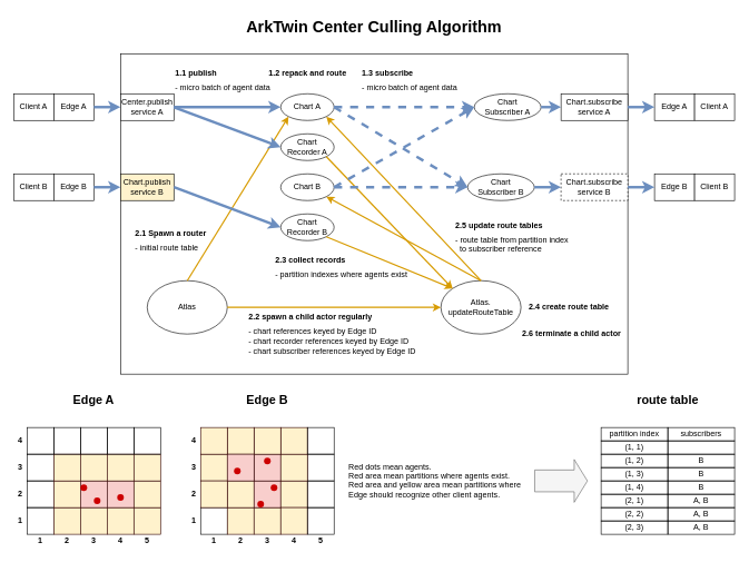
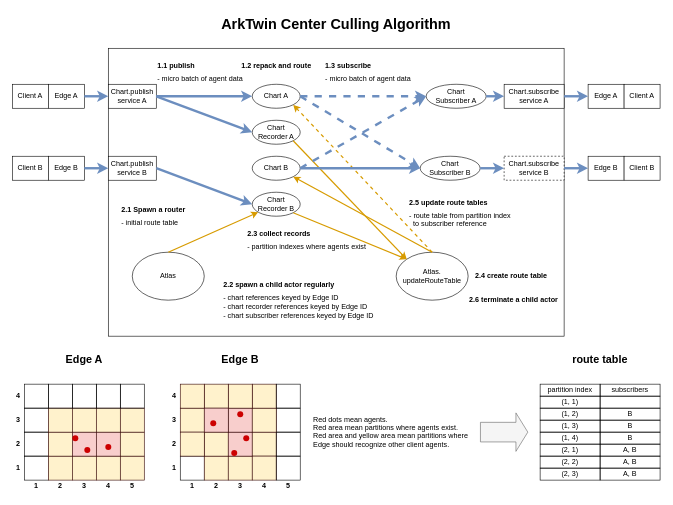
- <mxCell id="5" value="Center.publish&lt;div&gt;service A&lt;/div&gt;" style="rounded=0;whiteSpace=wrap;html=1;" parent="1" vertex="1"><mxGeometry x="180" y="140" width="80" height="40" as="geometry" /></mxCell>
+ <mxCell id="5" value="Chart.publish&lt;div&gt;service A&lt;/div&gt;" style="rounded=0;whiteSpace=wrap;html=1;" parent="1" vertex="1"><mxGeometry x="180" y="140" width="80" height="40" as="geometry" /></mxCell>
- <mxCell id="14" value="&lt;div&gt;Chart.publish&lt;/div&gt;&lt;div&gt;service B&lt;/div&gt;" style="rounded=0;whiteSpace=wrap;html=1;fillColor=#fff2cc;" parent="1" vertex="1"><mxGeometry x="180" y="260" width="80" height="40" as="geometry" /></mxCell>
+ <mxCell id="14" value="&lt;div&gt;Chart.publish&lt;/div&gt;&lt;div&gt;service B&lt;/div&gt;" style="rounded=0;whiteSpace=wrap;html=1;" parent="1" vertex="1"><mxGeometry x="180" y="260" width="80" height="40" as="geometry" /></mxCell>
- <mxCell id="45" value="" style="endArrow=classic;html=1;rounded=0;exitX=1;exitY=0.5;exitDx=0;exitDy=0;entryX=0;entryY=0.5;entryDx=0;entryDy=0;fillColor=#dae8fc;strokeColor=#6c8ebf;strokeWidth=4;dashed=1;" parent="1" source="15" target="26" edge="1"><mxGeometry width="50" height="50" relative="1" as="geometry"><mxPoint x="300" y="490" as="sourcePoint" /><mxPoint x="580" y="280" as="targetPoint" /></mxGeometry></mxCell>
+ <mxCell id="45" value="" style="endArrow=classic;html=1;rounded=0;exitX=1;exitY=0.5;exitDx=0;exitDy=0;entryX=0;entryY=0.5;entryDx=0;entryDy=0;fillColor=#dae8fc;strokeColor=#6c8ebf;strokeWidth=4;dashed=0;" parent="1" source="15" target="26" edge="1"><mxGeometry width="50" height="50" relative="1" as="geometry"><mxPoint x="300" y="490" as="sourcePoint" /><mxPoint x="580" y="280" as="targetPoint" /></mxGeometry></mxCell>
- <mxCell id="21" value="" style="endArrow=classic;html=1;rounded=0;exitX=0.5;exitY=0;exitDx=0;exitDy=0;entryX=1;entryY=1;entryDx=0;entryDy=0;fillColor=#ffe6cc;strokeColor=#d79b00;strokeWidth=2;" parent="1" source="7" target="6" edge="1"><mxGeometry width="50" height="50" relative="1" as="geometry"><mxPoint x="540" y="400" as="sourcePoint" /><mxPoint x="418" y="304" as="targetPoint" /></mxGeometry></mxCell>
+ <mxCell id="21" value="" style="endArrow=classic;html=1;rounded=0;exitX=0.5;exitY=0;exitDx=0;exitDy=0;entryX=1;entryY=1;entryDx=0;entryDy=0;fillColor=#ffe6cc;strokeColor=#d79b00;strokeWidth=2;dashed=1;" parent="1" source="7" target="6" edge="1"><mxGeometry width="50" height="50" relative="1" as="geometry"><mxPoint x="540" y="400" as="sourcePoint" /><mxPoint x="418" y="304" as="targetPoint" /></mxGeometry></mxCell>
- <mxCell id="32" value="" style="endArrow=classic;html=1;rounded=0;exitX=0.5;exitY=0;exitDx=0;exitDy=0;entryX=0;entryY=1;entryDx=0;entryDy=0;strokeWidth=2;fillColor=#ffe6cc;strokeColor=#d79b00;movable=1;resizable=1;rotatable=1;deletable=1;editable=1;locked=0;connectable=1;" parent="1" source="8" target="6" edge="1"><mxGeometry width="50" height="50" relative="1" as="geometry"><mxPoint x="390" y="430" as="sourcePoint" /><mxPoint x="590" y="430" as="targetPoint" /></mxGeometry></mxCell>
+ <mxCell id="32" value="" style="endArrow=classic;html=1;rounded=0;exitX=0.5;exitY=0;exitDx=0;exitDy=0;strokeWidth=2;fillColor=#ffe6cc;strokeColor=#d79b00;movable=1;resizable=1;rotatable=1;deletable=1;editable=1;locked=0;connectable=1;" parent="1" source="8" target="16" edge="1"><mxGeometry width="50" height="50" relative="1" as="geometry"><mxPoint x="390" y="430" as="sourcePoint" /><mxPoint x="590" y="430" as="targetPoint" /></mxGeometry></mxCell>
- <mxCell id="22" value="" style="endArrow=classic;html=1;rounded=0;exitX=1;exitY=0.5;exitDx=0;exitDy=0;entryX=0;entryY=0.5;entryDx=0;entryDy=0;strokeWidth=2;fillColor=#ffe6cc;strokeColor=#d79b00;" parent="1" source="8" target="7" edge="1"><mxGeometry width="50" height="50" relative="1" as="geometry"><mxPoint x="300" y="370" as="sourcePoint" /><mxPoint x="350" y="320" as="targetPoint" /></mxGeometry></mxCell>
